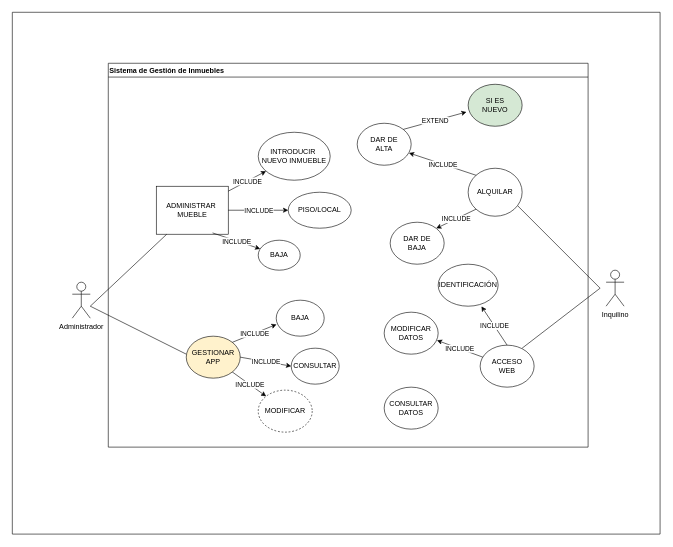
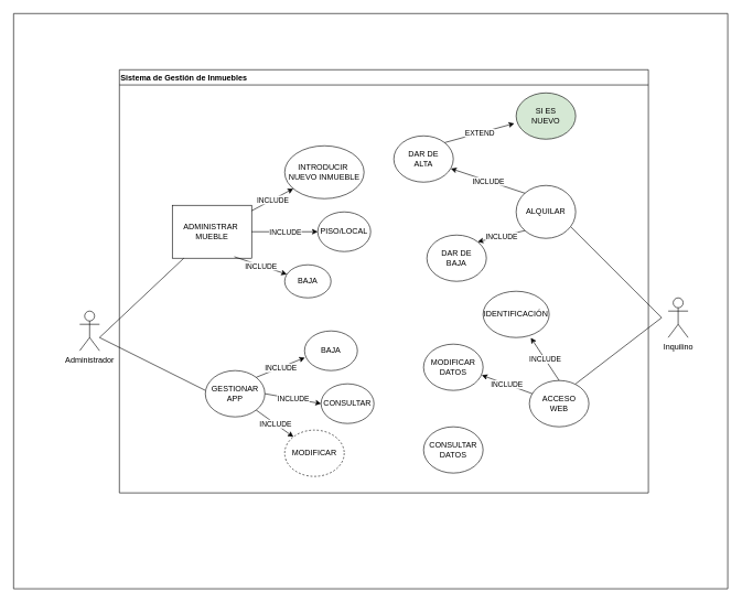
- <mxCell id="6" value="PISO/LOCAL" style="ellipse;whiteSpace=wrap;html=1;" vertex="1" parent="1"><mxGeometry x="480" y="320" width="105" height="60" as="geometry" /></mxCell>
+ <mxCell id="6" value="PISO/LOCAL" style="ellipse;whiteSpace=wrap;html=1;" vertex="1" parent="1"><mxGeometry x="480" y="320" width="80" height="60" as="geometry" /></mxCell>
- <mxCell id="40" value="DAR DE&lt;br&gt;BAJA" style="ellipse;whiteSpace=wrap;html=1;" vertex="1" parent="1"><mxGeometry x="650" y="370" width="90" height="70" as="geometry" /></mxCell>
+ <mxCell id="40" value="DAR DE&lt;br&gt;BAJA" style="ellipse;whiteSpace=wrap;html=1;" vertex="1" parent="1"><mxGeometry x="645" y="355" width="90" height="70" as="geometry" /></mxCell>
- <mxCell id="15" value="GESTIONAR&lt;br&gt;APP" style="ellipse;whiteSpace=wrap;html=1;fillColor=#fff2cc;" vertex="1" parent="1"><mxGeometry x="310" y="560" width="90" height="70" as="geometry" /></mxCell>
+ <mxCell id="15" value="GESTIONAR&lt;br&gt;APP" style="ellipse;whiteSpace=wrap;html=1;" vertex="1" parent="1"><mxGeometry x="310" y="560" width="90" height="70" as="geometry" /></mxCell>
